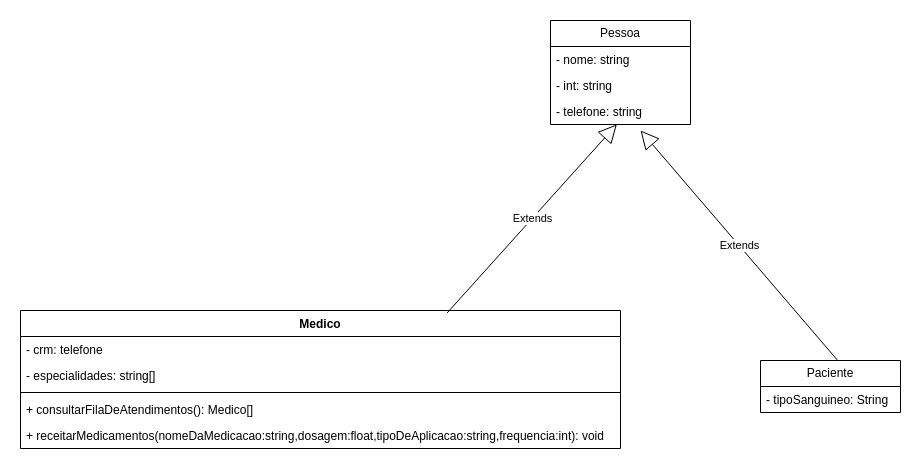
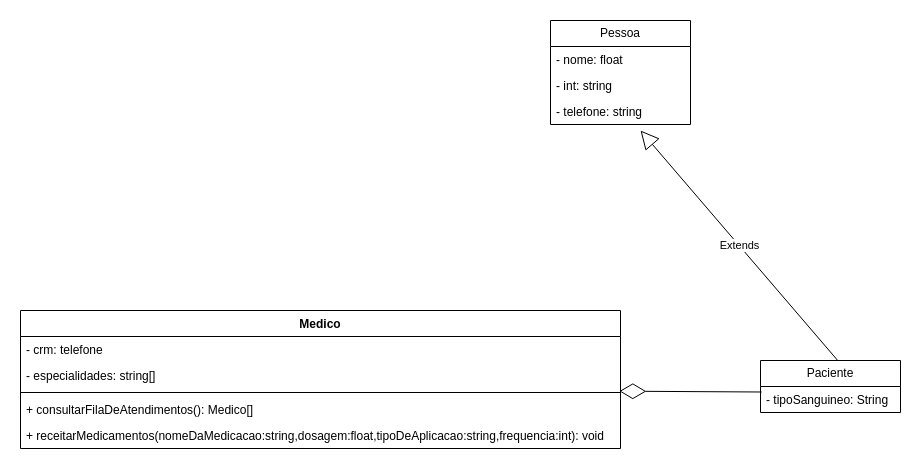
- <mxCell id="11" value="- nome: string" style="text;strokeColor=none;fillColor=none;align=left;verticalAlign=top;spacingLeft=4;spacingRight=4;overflow=hidden;rotatable=0;points=[[0,0.5],[1,0.5]];portConstraint=eastwest;whiteSpace=wrap;html=1;" vertex="1" parent="10"><mxGeometry y="26" width="140" height="26" as="geometry" /></mxCell>
+ <mxCell id="11" value="- nome: float" style="text;strokeColor=none;fillColor=none;align=left;verticalAlign=top;spacingLeft=4;spacingRight=4;overflow=hidden;rotatable=0;points=[[0,0.5],[1,0.5]];portConstraint=eastwest;whiteSpace=wrap;html=1;" vertex="1" parent="10"><mxGeometry y="26" width="140" height="26" as="geometry" /></mxCell>
- <mxCell id="14" value="Extends" style="endArrow=block;endSize=16;endFill=0;html=1;rounded=0;entryX=0.474;entryY=0.995;entryDx=0;entryDy=0;entryPerimeter=0;exitX=0.711;exitY=0.018;exitDx=0;exitDy=0;exitPerimeter=0;" edge="1" parent="1" source="2" target="13"><mxGeometry width="160" relative="1" as="geometry"><mxPoint x="470" y="160" as="sourcePoint" /><mxPoint x="630" y="160" as="targetPoint" /></mxGeometry></mxCell>
+ <mxCell id="16" value="" style="endArrow=diamondThin;endFill=0;endSize=24;html=1;rounded=0;entryX=0.998;entryY=1.103;entryDx=0;entryDy=0;entryPerimeter=0;exitX=0.008;exitY=0.212;exitDx=0;exitDy=0;exitPerimeter=0;" edge="1" parent="1" source="9" target="4"><mxGeometry width="160" relative="1" as="geometry"><mxPoint x="520" y="380" as="sourcePoint" /><mxPoint x="680" y="380" as="targetPoint" /></mxGeometry></mxCell>
